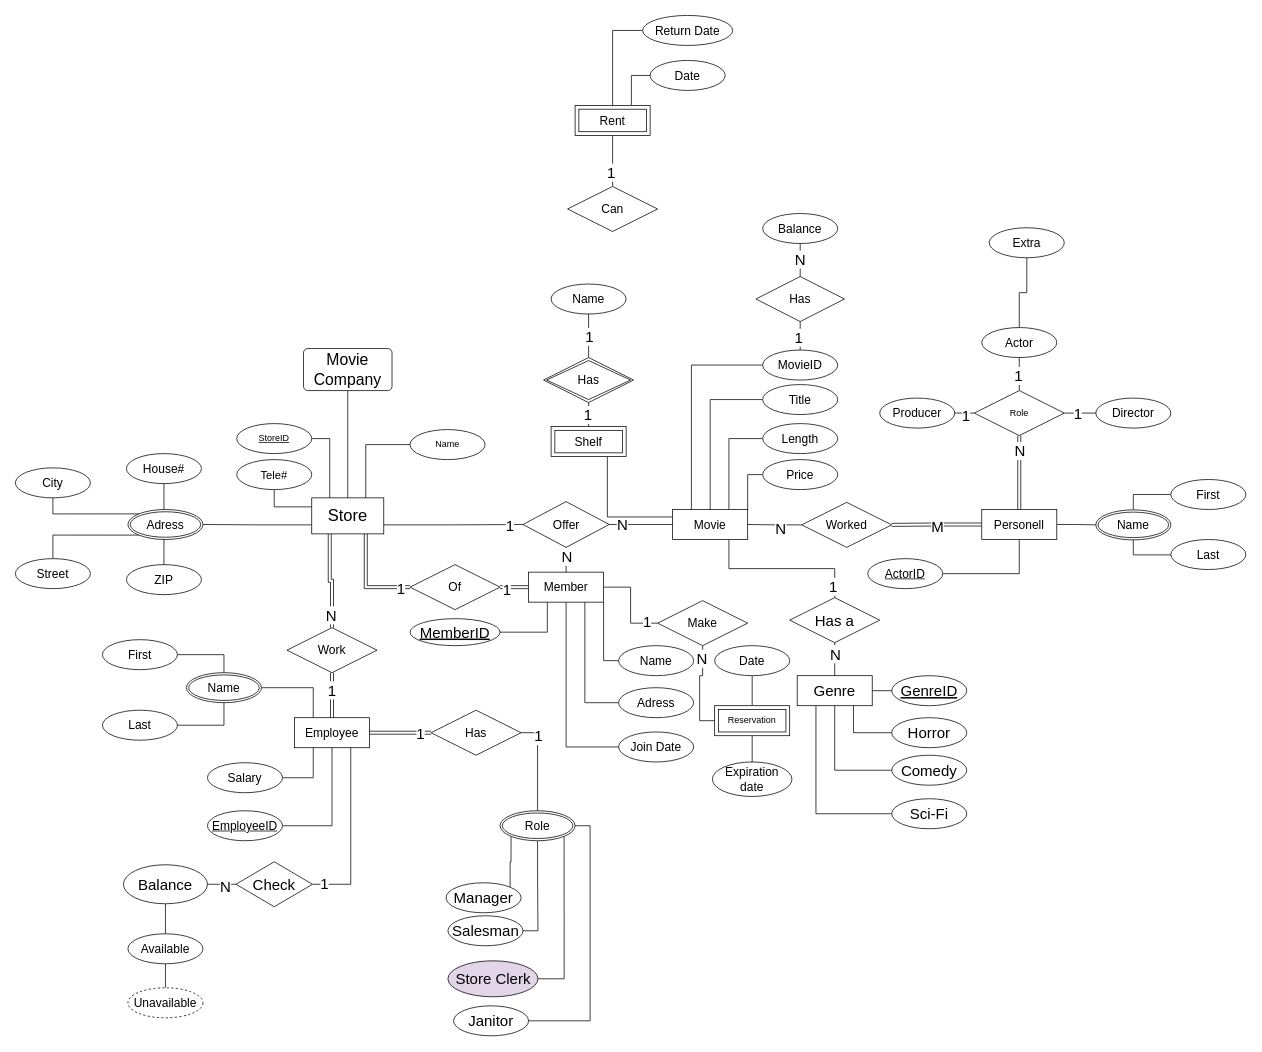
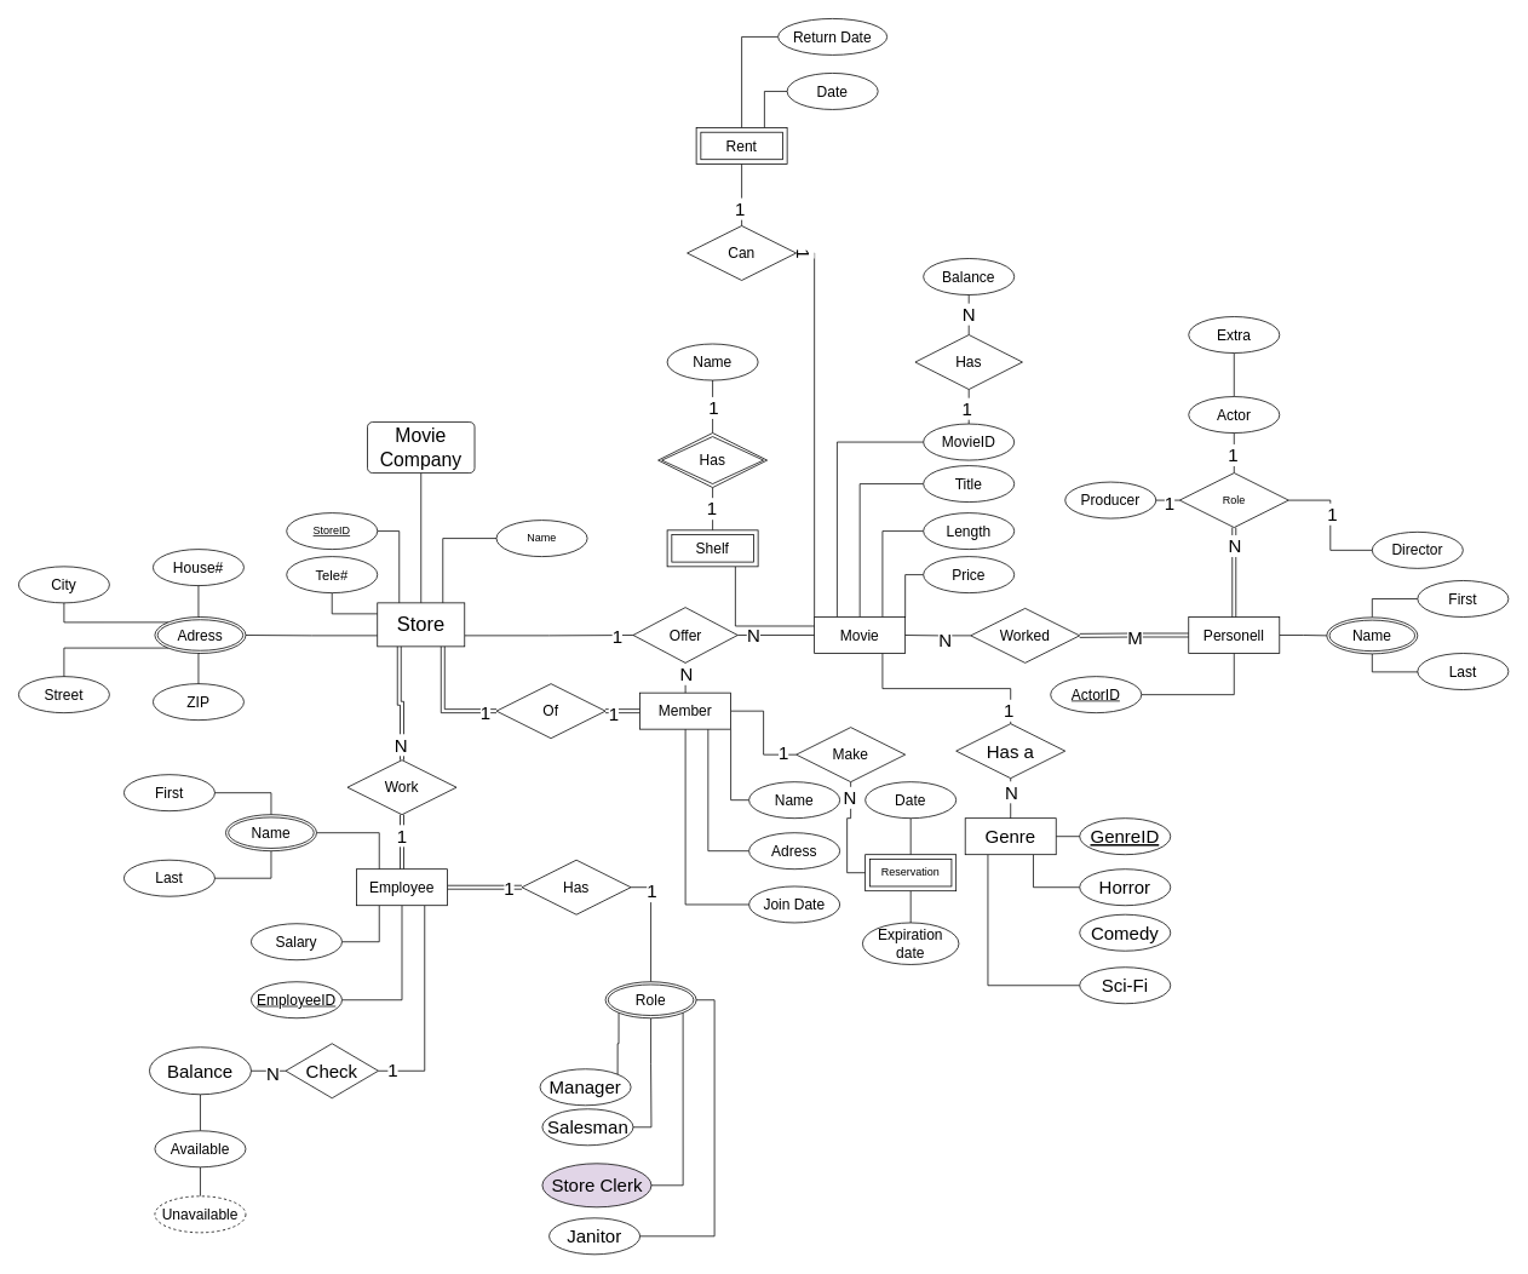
- <mxCell id="148" value="&lt;font style=&quot;font-size: 16px;&quot;&gt;Extra&lt;/font&gt;" style="ellipse;whiteSpace=wrap;html=1;align=center;" vertex="1" parent="1"><mxGeometry x="1318" y="303" width="100" height="40" as="geometry" /></mxCell>
+ <mxCell id="148" value="&lt;font style=&quot;font-size: 16px;&quot;&gt;Extra&lt;/font&gt;" style="ellipse;whiteSpace=wrap;html=1;align=center;" vertex="1" parent="1"><mxGeometry x="1308" y="348" width="100" height="40" as="geometry" /></mxCell>
+ <mxCell id="60" style="edgeStyle=orthogonalEdgeStyle;rounded=0;orthogonalLoop=1;jettySize=auto;html=1;exitX=0;exitY=0;exitDx=0;exitDy=0;entryX=1;entryY=0.5;entryDx=0;entryDy=0;endArrow=none;endFill=0;" edge="1" parent="1" source="62" target="142"><mxGeometry relative="1" as="geometry" /></mxCell>
+ <mxCell id="61" value="&lt;font style=&quot;font-size: 20px;&quot;&gt;1&lt;/font&gt;" style="edgeLabel;html=1;align=center;verticalAlign=middle;resizable=0;points=[];rotation=90;" vertex="1" connectable="0" parent="60"><mxGeometry x="0.807" y="1" relative="1" as="geometry"><mxPoint x="-9" y="-21" as="offset" /></mxGeometry></mxCell>
- <mxCell id="78" value="&lt;font style=&quot;font-size: 16px;&quot;&gt;Director&lt;/font&gt;" style="ellipse;whiteSpace=wrap;html=1;align=center;" vertex="1" parent="1"><mxGeometry x="1460" y="530" width="100" height="40" as="geometry" /></mxCell>
+ <mxCell id="78" value="&lt;font style=&quot;font-size: 16px;&quot;&gt;Director&lt;/font&gt;" style="ellipse;whiteSpace=wrap;html=1;align=center;" vertex="1" parent="1"><mxGeometry x="1510" y="585" width="100" height="40" as="geometry" /></mxCell>
- <mxCell id="117" value="&lt;font style=&quot;font-size: 16px;&quot;&gt;Shelf&lt;/font&gt;" style="shape=ext;margin=3;double=1;whiteSpace=wrap;html=1;align=center;" vertex="1" parent="1"><mxGeometry x="734" y="568" width="100" height="40" as="geometry" /></mxCell>
+ <mxCell id="117" value="&lt;font style=&quot;font-size: 16px;&quot;&gt;Shelf&lt;/font&gt;" style="shape=ext;margin=3;double=1;whiteSpace=wrap;html=1;align=center;" vertex="1" parent="1"><mxGeometry x="734" y="583" width="100" height="40" as="geometry" /></mxCell>
- <mxCell id="97" value="&lt;font style=&quot;font-size: 20px;&quot;&gt;&lt;u&gt;MemberID&lt;/u&gt;&lt;/font&gt;" style="ellipse;whiteSpace=wrap;html=1;align=center;" vertex="1" parent="1"><mxGeometry x="546" y="824" width="120" height="36" as="geometry" /></mxCell>
- <mxCell id="41" style="edgeStyle=orthogonalEdgeStyle;rounded=0;orthogonalLoop=1;jettySize=auto;html=1;exitX=0.25;exitY=1;exitDx=0;exitDy=0;entryX=1;entryY=0.5;entryDx=0;entryDy=0;endArrow=none;endFill=0;" edge="1" parent="1" source="47" target="97"><mxGeometry relative="1" as="geometry" /></mxCell>
- <mxCell id="101" style="edgeStyle=orthogonalEdgeStyle;rounded=0;orthogonalLoop=1;jettySize=auto;html=1;exitX=0.5;exitY=1;exitDx=0;exitDy=0;entryX=0;entryY=0.5;entryDx=0;entryDy=0;endArrow=none;endFill=0;" edge="1" parent="1" source="103" target="105"><mxGeometry relative="1" as="geometry" /></mxCell>
